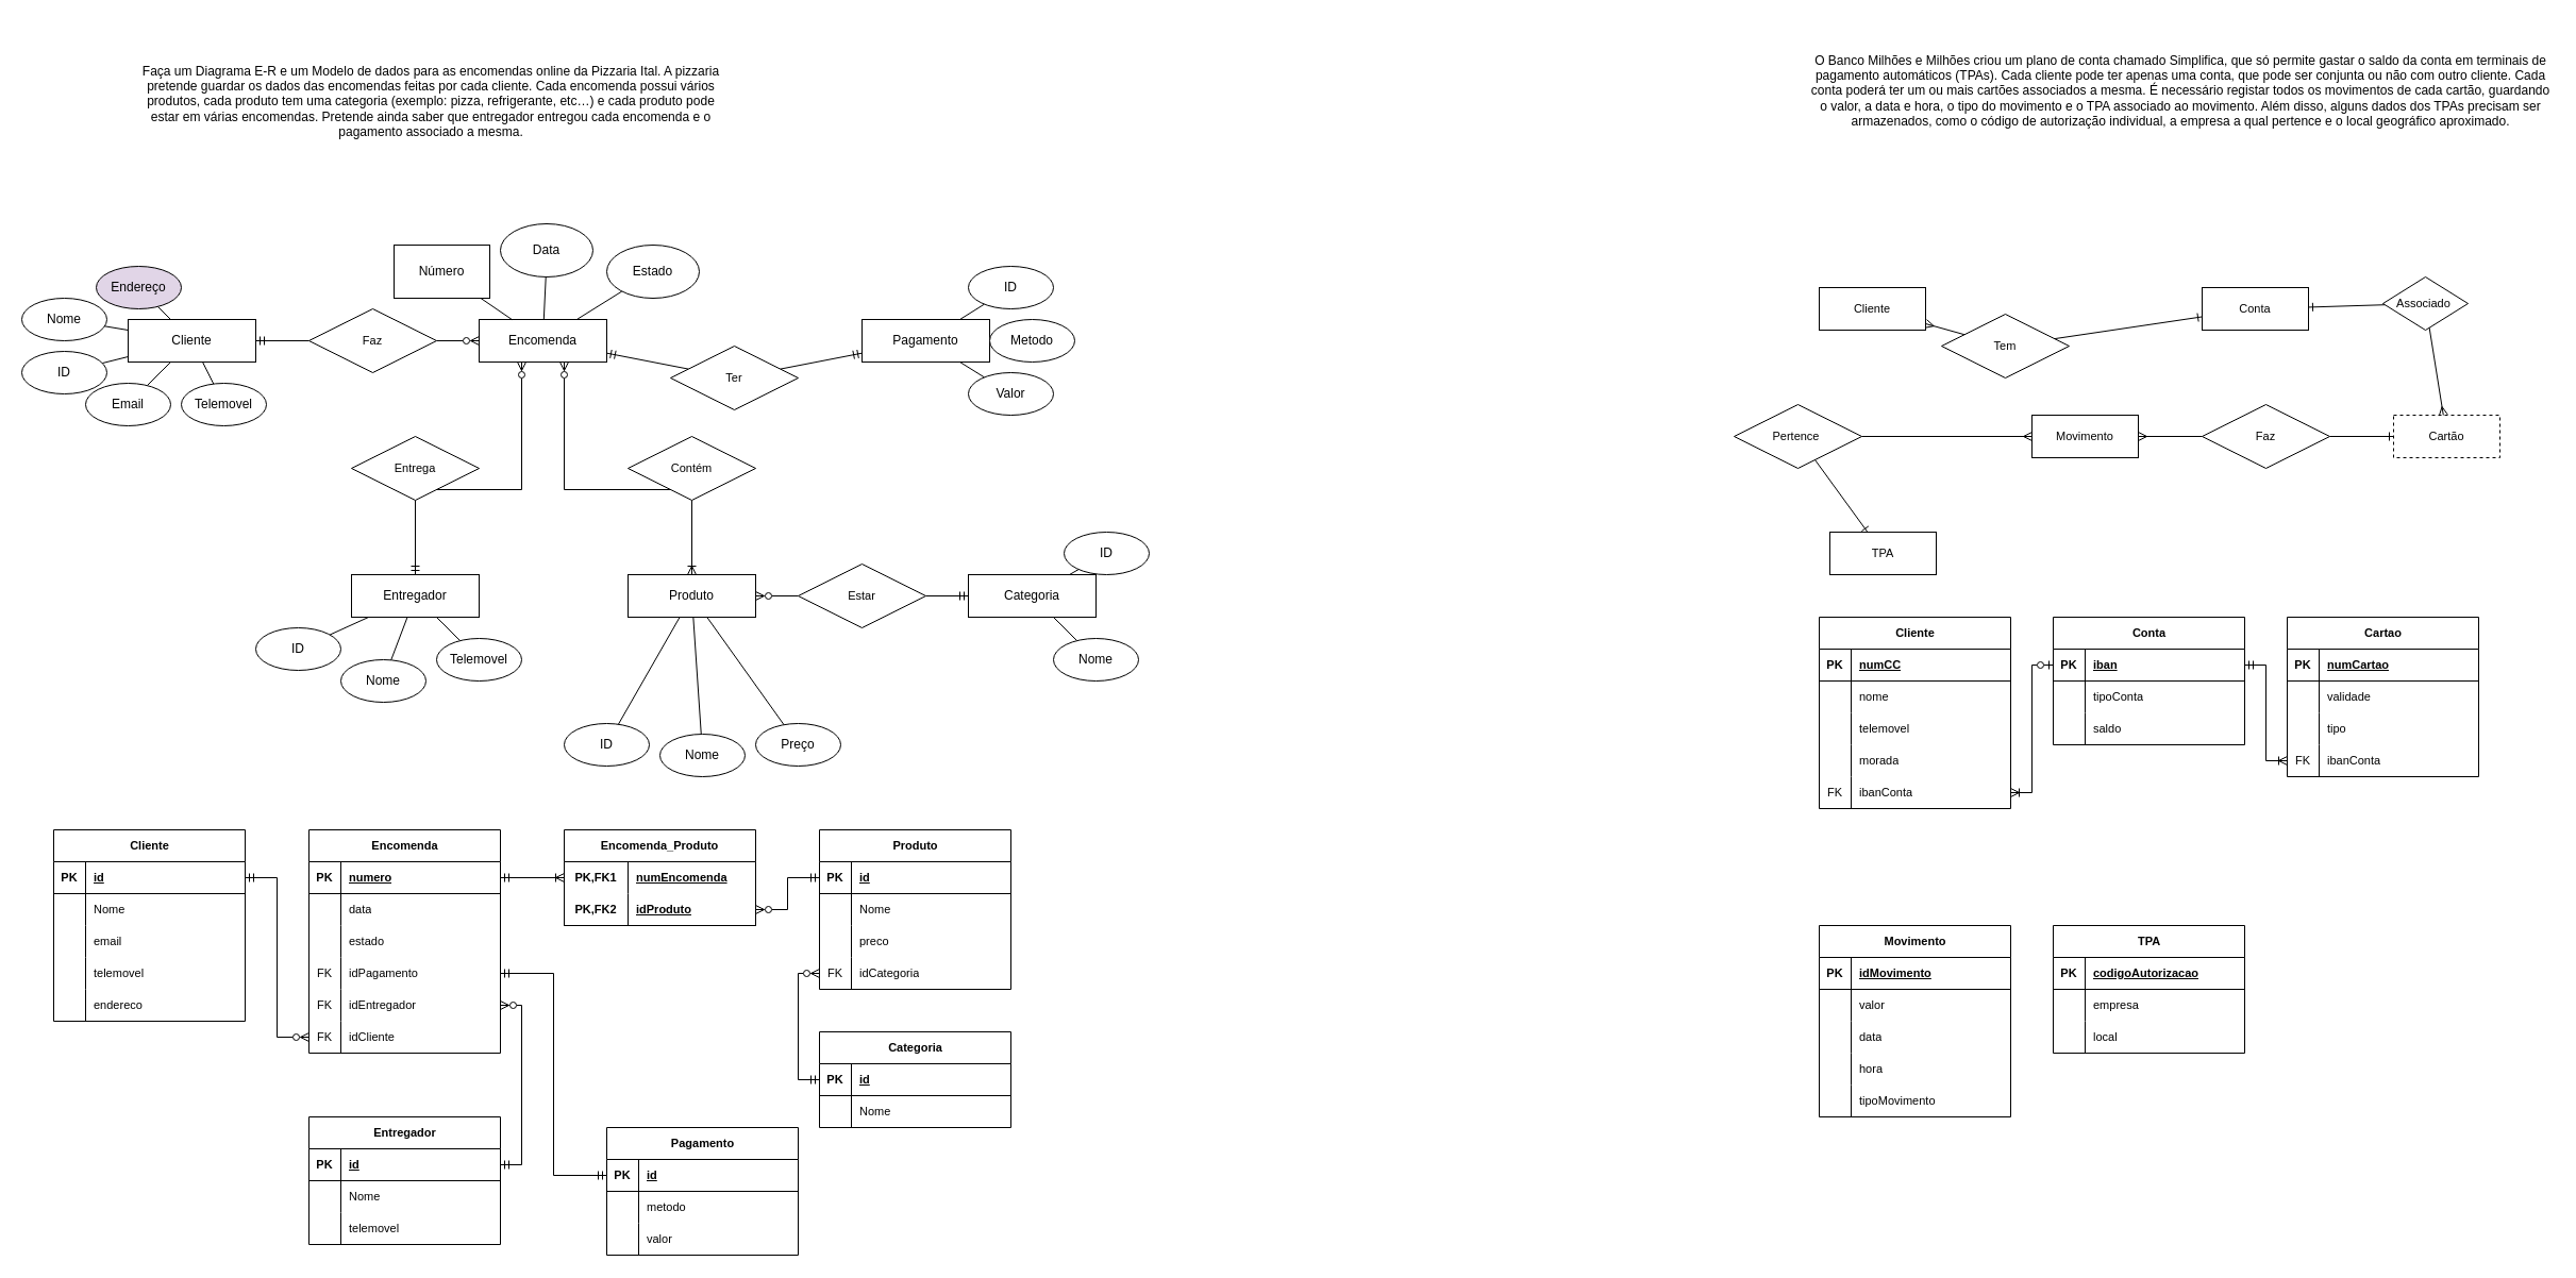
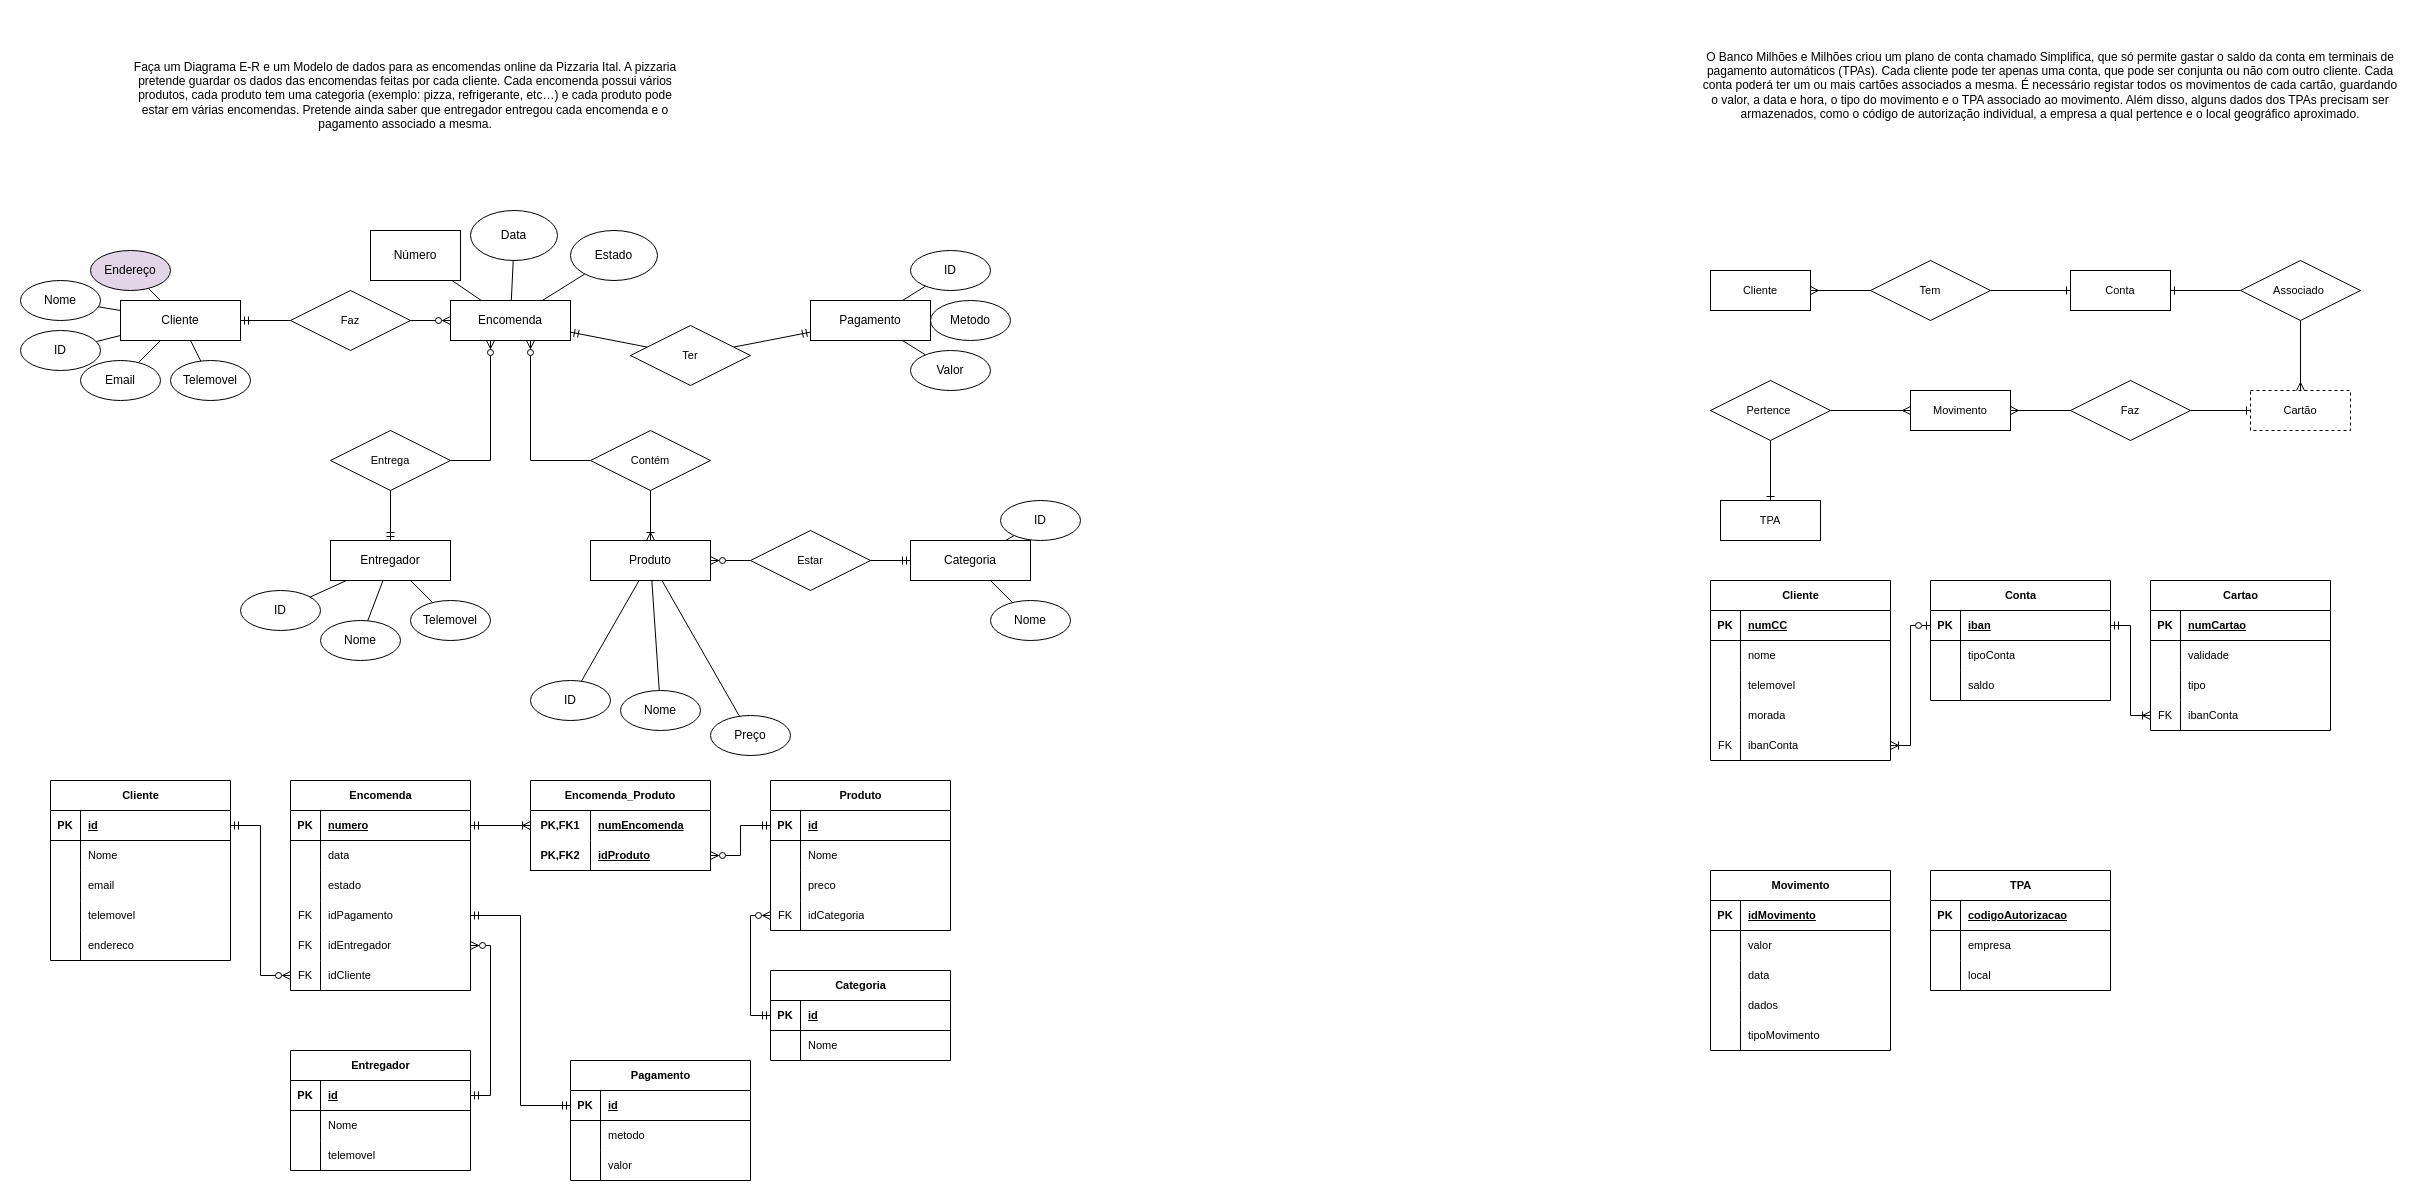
- <mxCell id="163" value="Associado&amp;nbsp;" style="shape=rhombus;perimeter=rhombusPerimeter;whiteSpace=wrap;html=1;align=center;fontFamily=Helvetica;fontSize=11;fontColor=default;labelBackgroundColor=default;" vertex="1" parent="1"><mxGeometry x="2240" y="260" width="80" height="50" as="geometry" /></mxCell>
+ <mxCell id="163" value="Associado&amp;nbsp;" style="shape=rhombus;perimeter=rhombusPerimeter;whiteSpace=wrap;html=1;align=center;fontFamily=Helvetica;fontSize=11;fontColor=default;labelBackgroundColor=default;" vertex="1" parent="1"><mxGeometry x="2240" y="260" width="120" height="60" as="geometry" /></mxCell>
- <mxCell id="161" value="Tem" style="shape=rhombus;perimeter=rhombusPerimeter;whiteSpace=wrap;html=1;align=center;fontFamily=Helvetica;fontSize=11;fontColor=default;labelBackgroundColor=default;" vertex="1" parent="1"><mxGeometry x="1825" y="295" width="120" height="60" as="geometry" /></mxCell>
+ <mxCell id="161" value="Tem" style="shape=rhombus;perimeter=rhombusPerimeter;whiteSpace=wrap;html=1;align=center;fontFamily=Helvetica;fontSize=11;fontColor=default;labelBackgroundColor=default;" vertex="1" parent="1"><mxGeometry x="1870" y="260" width="120" height="60" as="geometry" /></mxCell>
- <mxCell id="167" value="Pertence&amp;nbsp;" style="shape=rhombus;perimeter=rhombusPerimeter;whiteSpace=wrap;html=1;align=center;fontFamily=Helvetica;fontSize=11;fontColor=default;labelBackgroundColor=default;" vertex="1" parent="1"><mxGeometry x="1630" y="380" width="120" height="60" as="geometry" /></mxCell>
+ <mxCell id="167" value="Pertence&amp;nbsp;" style="shape=rhombus;perimeter=rhombusPerimeter;whiteSpace=wrap;html=1;align=center;fontFamily=Helvetica;fontSize=11;fontColor=default;labelBackgroundColor=default;" vertex="1" parent="1"><mxGeometry x="1710" y="380" width="120" height="60" as="geometry" /></mxCell>
- <mxCell id="109" value="Entrega" style="shape=rhombus;perimeter=rhombusPerimeter;whiteSpace=wrap;html=1;align=center;fontFamily=Helvetica;fontSize=11;fontColor=default;labelBackgroundColor=default;" vertex="1" parent="1"><mxGeometry x="330" y="410" width="120" height="60" as="geometry" /></mxCell>
+ <mxCell id="109" value="Entrega" style="shape=rhombus;perimeter=rhombusPerimeter;whiteSpace=wrap;html=1;align=center;fontFamily=Helvetica;fontSize=11;fontColor=default;labelBackgroundColor=default;" vertex="1" parent="1"><mxGeometry x="330" y="430" width="120" height="60" as="geometry" /></mxCell>
- <mxCell id="25" value="Contém" style="shape=rhombus;perimeter=rhombusPerimeter;whiteSpace=wrap;html=1;align=center;fontFamily=Helvetica;fontSize=11;fontColor=default;labelBackgroundColor=default;" vertex="1" parent="1"><mxGeometry x="590" y="410" width="120" height="60" as="geometry" /></mxCell>
+ <mxCell id="25" value="Contém" style="shape=rhombus;perimeter=rhombusPerimeter;whiteSpace=wrap;html=1;align=center;fontFamily=Helvetica;fontSize=11;fontColor=default;labelBackgroundColor=default;" vertex="1" parent="1"><mxGeometry x="590" y="430" width="120" height="60" as="geometry" /></mxCell>
- <mxCell id="40" value="Preço" style="ellipse;whiteSpace=wrap;html=1;align=center;" vertex="1" parent="1"><mxGeometry x="710" y="680" width="80" height="40" as="geometry" /></mxCell>
+ <mxCell id="40" value="Preço" style="ellipse;whiteSpace=wrap;html=1;align=center;" vertex="1" parent="1"><mxGeometry x="710" y="715" width="80" height="40" as="geometry" /></mxCell>
- <mxCell id="219" value="hora" style="shape=partialRectangle;connectable=0;fillColor=none;top=0;left=0;bottom=0;right=0;align=left;spacingLeft=6;overflow=hidden;whiteSpace=wrap;html=1;fontFamily=Helvetica;fontSize=11;fontColor=default;labelBackgroundColor=default;" vertex="1" parent="217"><mxGeometry x="30" width="150" height="30" as="geometry"><mxRectangle width="150" height="30" as="alternateBounds" /></mxGeometry></mxCell>
+ <mxCell id="219" value="dados" style="shape=partialRectangle;connectable=0;fillColor=none;top=0;left=0;bottom=0;right=0;align=left;spacingLeft=6;overflow=hidden;whiteSpace=wrap;html=1;fontFamily=Helvetica;fontSize=11;fontColor=default;labelBackgroundColor=default;" vertex="1" parent="217"><mxGeometry x="30" width="150" height="30" as="geometry"><mxRectangle width="150" height="30" as="alternateBounds" /></mxGeometry></mxCell>
